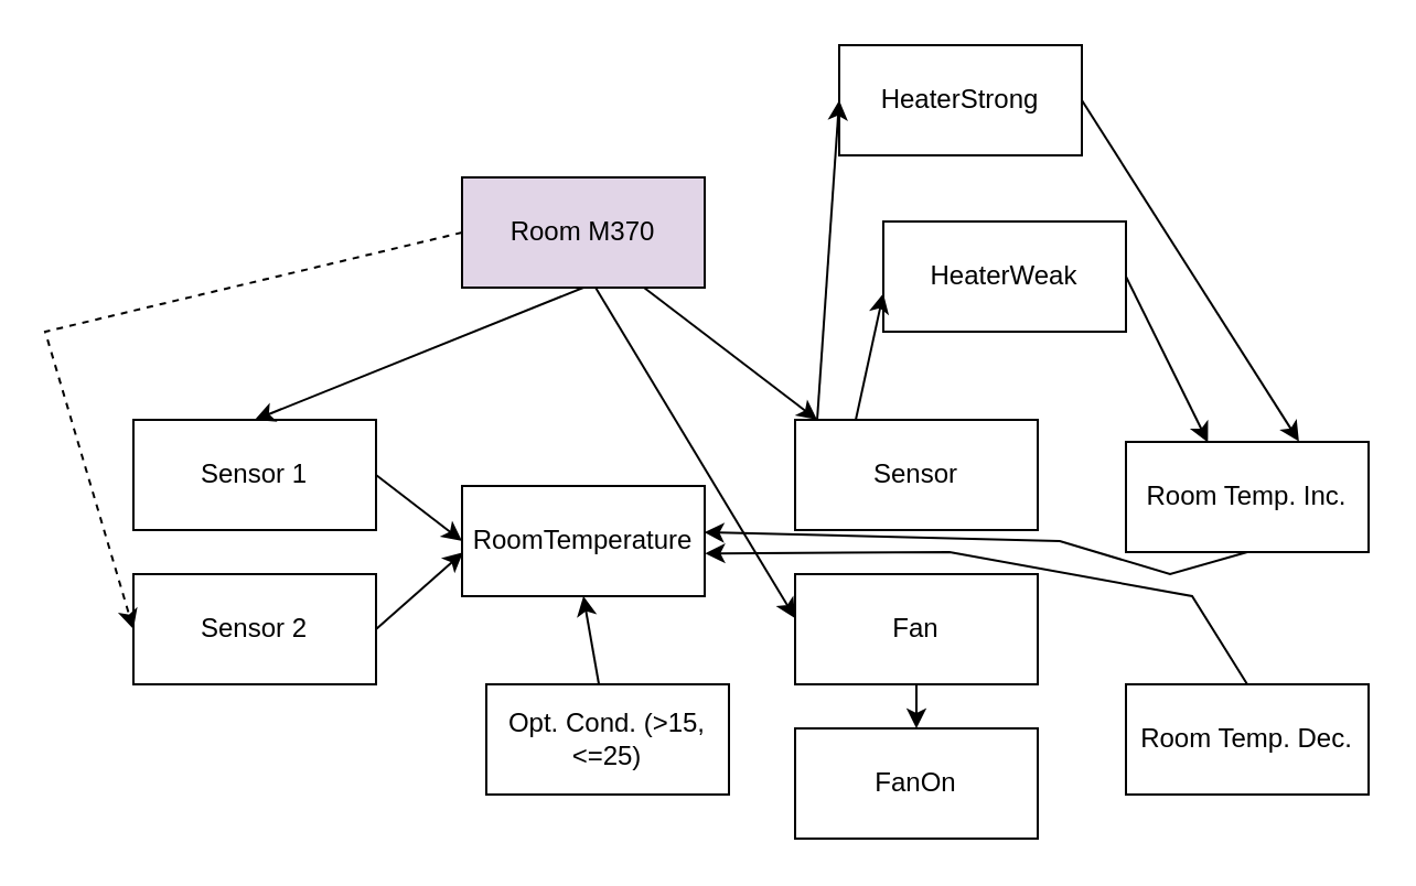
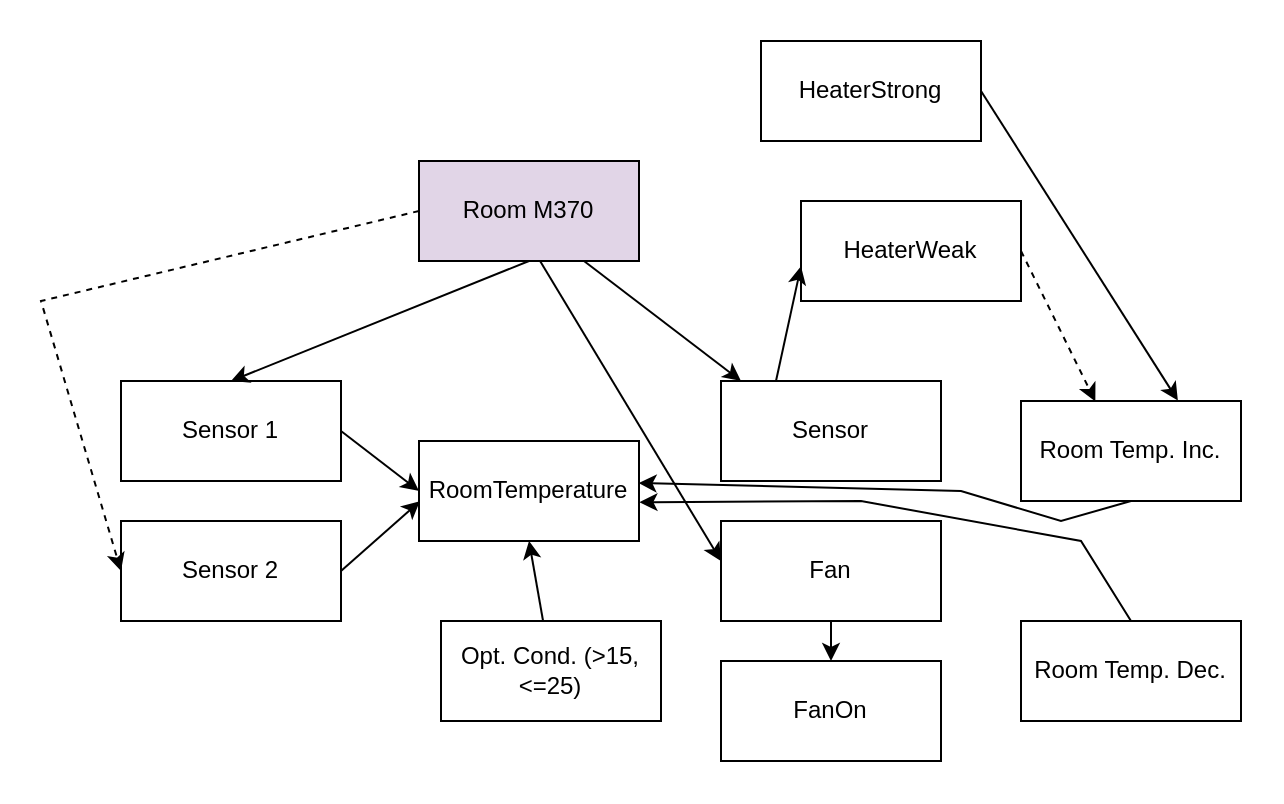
- <mxCell id="20" value="" style="endArrow=classic;html=1;rounded=0;exitX=0.091;exitY=0;exitDx=0;exitDy=0;exitPerimeter=0;entryX=0;entryY=0.5;entryDx=0;entryDy=0;" parent="1" source="6" target="12" edge="1"><mxGeometry width="50" height="50" relative="1" as="geometry"><mxPoint x="340" y="180" as="sourcePoint" /><mxPoint x="390" y="130" as="targetPoint" /></mxGeometry></mxCell>
- <mxCell id="18" value="" style="endArrow=classic;html=1;rounded=0;exitX=1;exitY=0.5;exitDx=0;exitDy=0;entryX=0.338;entryY=0.004;entryDx=0;entryDy=0;entryPerimeter=0;" parent="1" source="13" target="15" edge="1"><mxGeometry width="50" height="50" relative="1" as="geometry"><mxPoint x="550" y="180" as="sourcePoint" /><mxPoint x="600" y="130" as="targetPoint" /></mxGeometry></mxCell>
+ <mxCell id="18" value="" style="endArrow=classic;html=1;rounded=0;exitX=1;exitY=0.5;exitDx=0;exitDy=0;entryX=0.338;entryY=0.004;entryDx=0;entryDy=0;entryPerimeter=0;dashed=1;" parent="1" source="13" target="15" edge="1"><mxGeometry width="50" height="50" relative="1" as="geometry"><mxPoint x="550" y="180" as="sourcePoint" /><mxPoint x="600" y="130" as="targetPoint" /></mxGeometry></mxCell>
